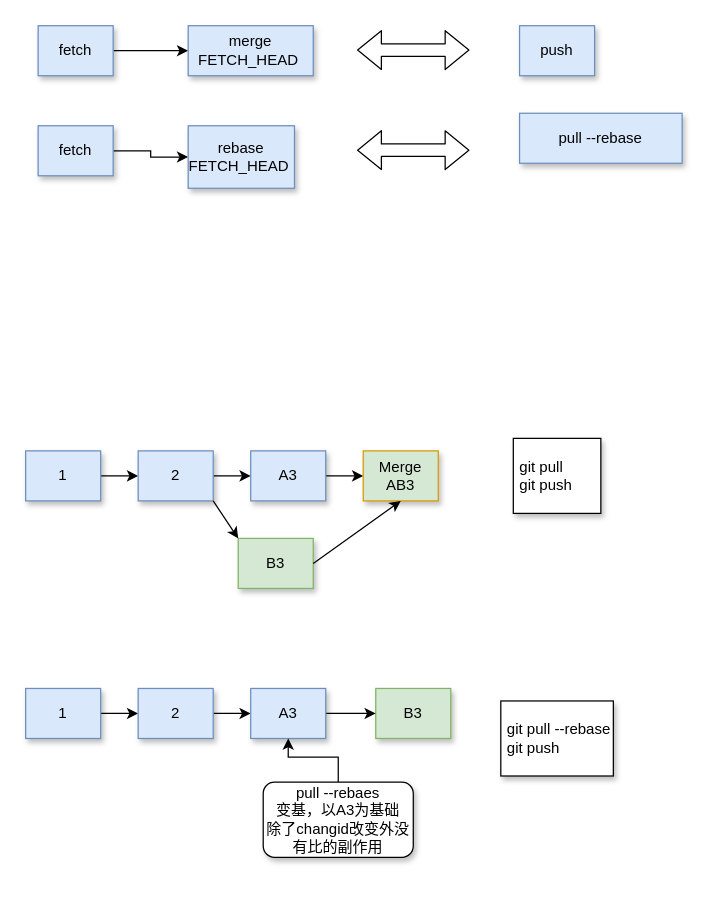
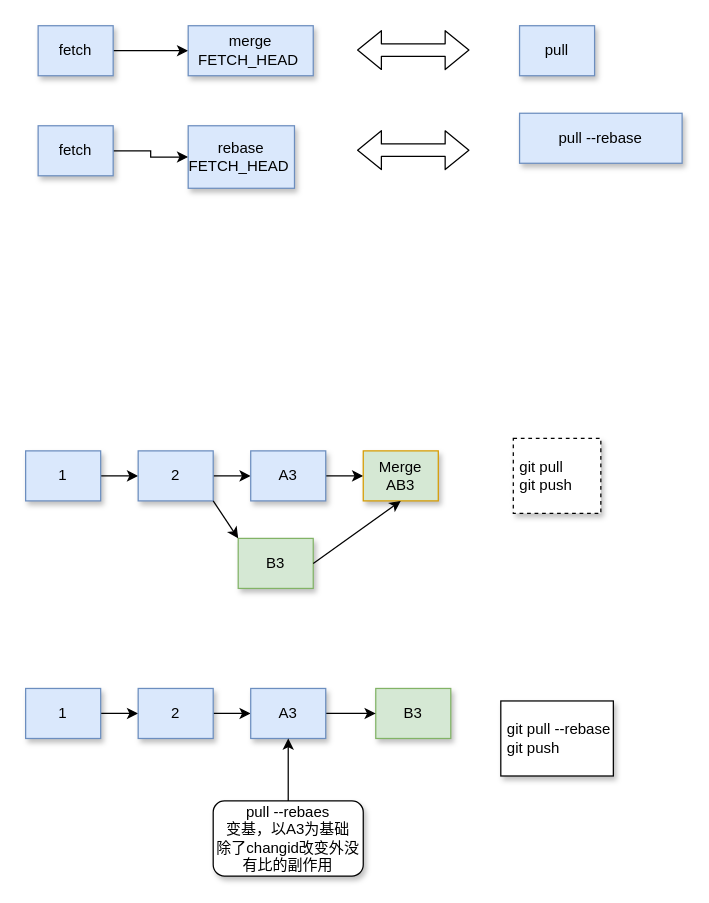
- <mxCell id="24" value="push" style="rounded=0;whiteSpace=wrap;html=1;shadow=1;fillColor=#dae8fc;strokeColor=#6c8ebf;" vertex="1" parent="1"><mxGeometry x="415" y="20" width="60" height="40" as="geometry" /></mxCell>
+ <mxCell id="24" value="pull" style="rounded=0;whiteSpace=wrap;html=1;shadow=1;fillColor=#dae8fc;strokeColor=#6c8ebf;" vertex="1" parent="1"><mxGeometry x="415" y="20" width="60" height="40" as="geometry" /></mxCell>
- <mxCell id="25" value="&amp;nbsp;git pull&lt;br&gt;&amp;nbsp;git push" style="rounded=0;whiteSpace=wrap;html=1;shadow=1;align=left;" vertex="1" parent="1"><mxGeometry x="410" y="350" width="70" height="60" as="geometry" /></mxCell>
+ <mxCell id="25" value="&amp;nbsp;git pull&lt;br&gt;&amp;nbsp;git push" style="rounded=0;whiteSpace=wrap;html=1;shadow=1;align=left;dashed=1;" vertex="1" parent="1"><mxGeometry x="410" y="350" width="70" height="60" as="geometry" /></mxCell>
- <mxCell id="20" value="pull --rebaes&lt;br&gt;变基，以A3为基础&lt;br&gt;除了changid改变外没有比的副作用" style="rounded=1;whiteSpace=wrap;html=1;shadow=1;" vertex="1" parent="1"><mxGeometry x="210" y="625" width="120" height="60" as="geometry" /></mxCell>
+ <mxCell id="20" value="pull --rebaes&lt;br&gt;变基，以A3为基础&lt;br&gt;除了changid改变外没有比的副作用" style="rounded=1;whiteSpace=wrap;html=1;shadow=1;" vertex="1" parent="1"><mxGeometry x="170" y="640" width="120" height="60" as="geometry" /></mxCell>
